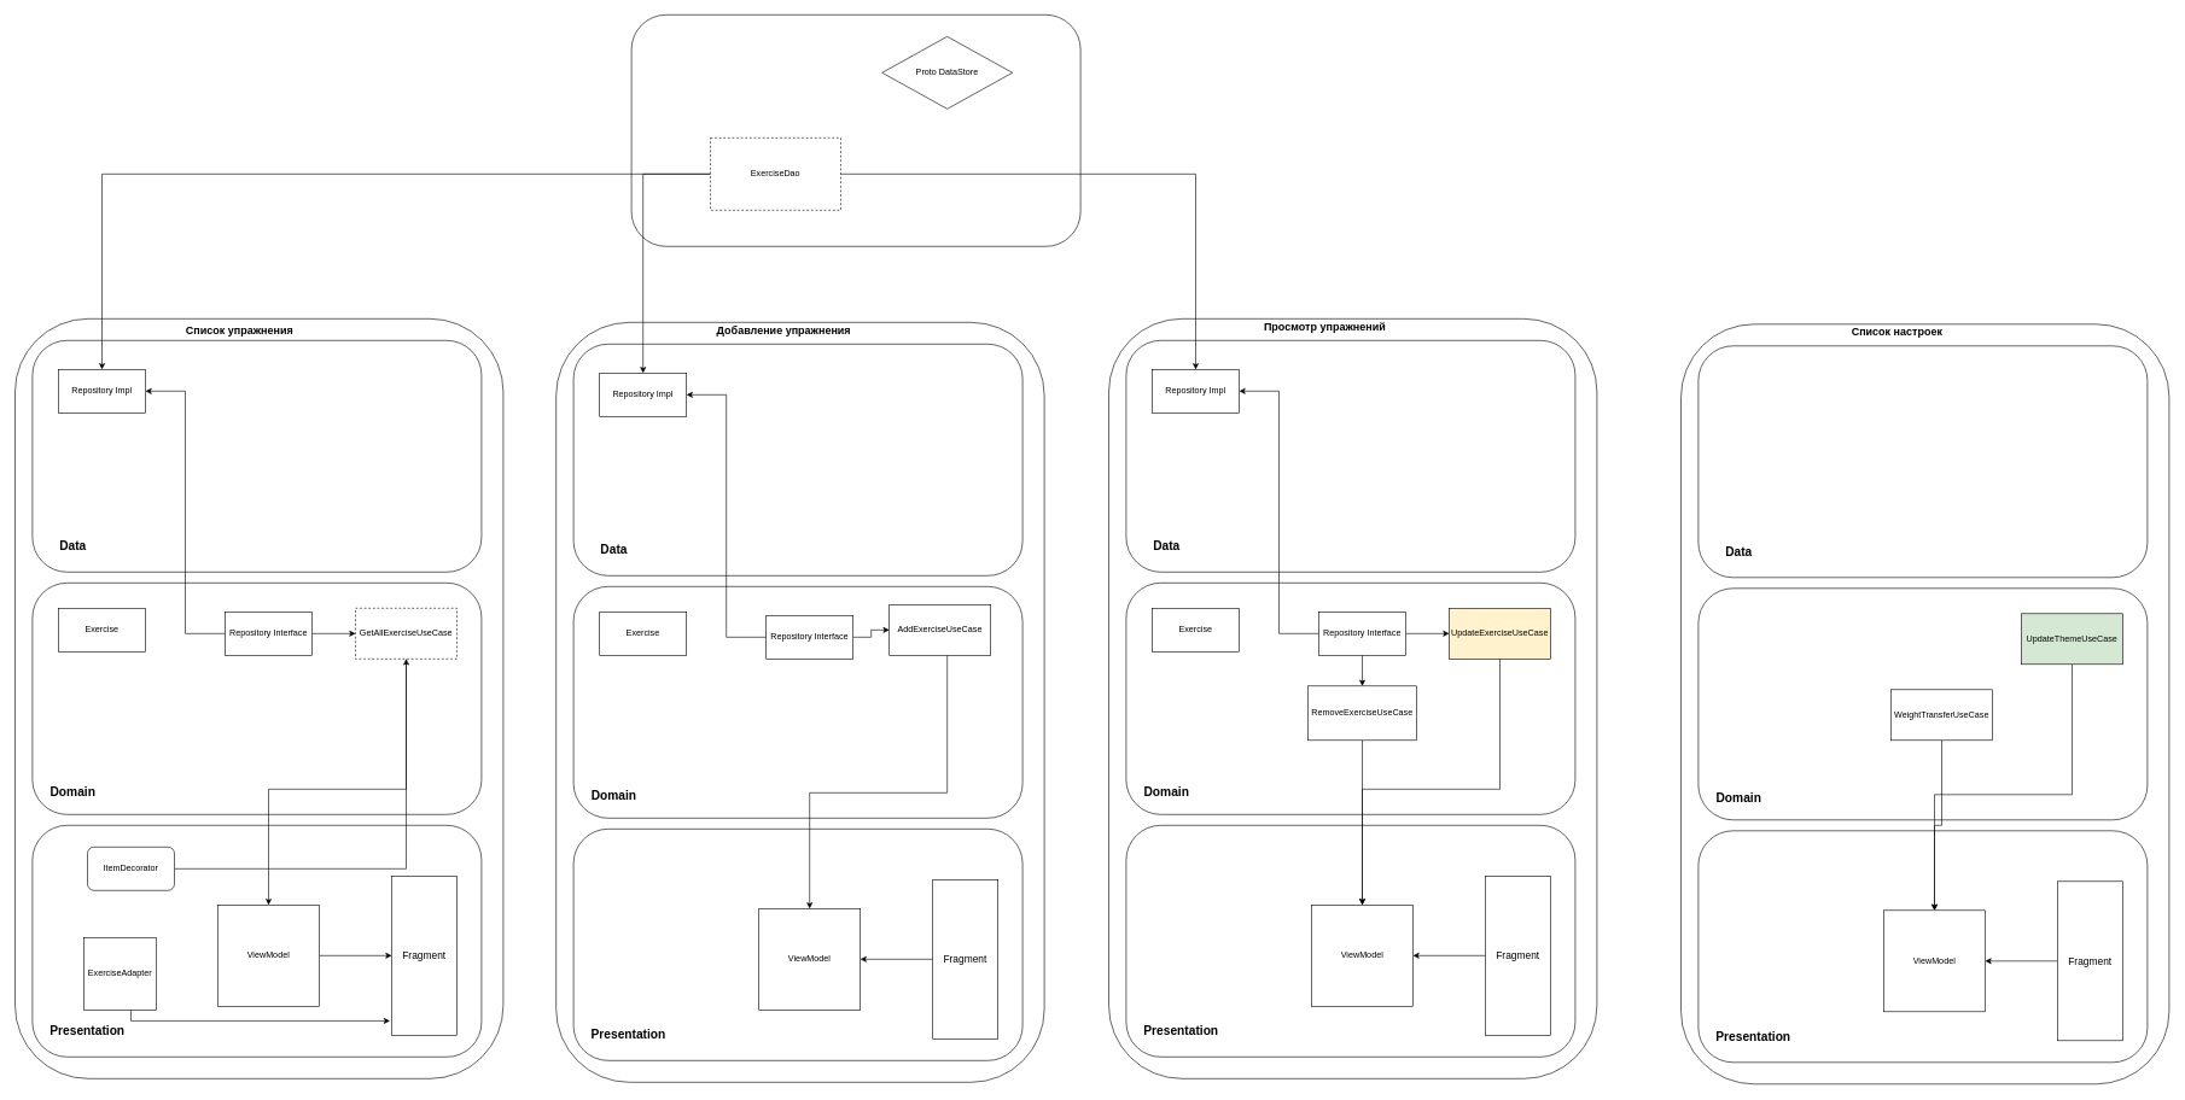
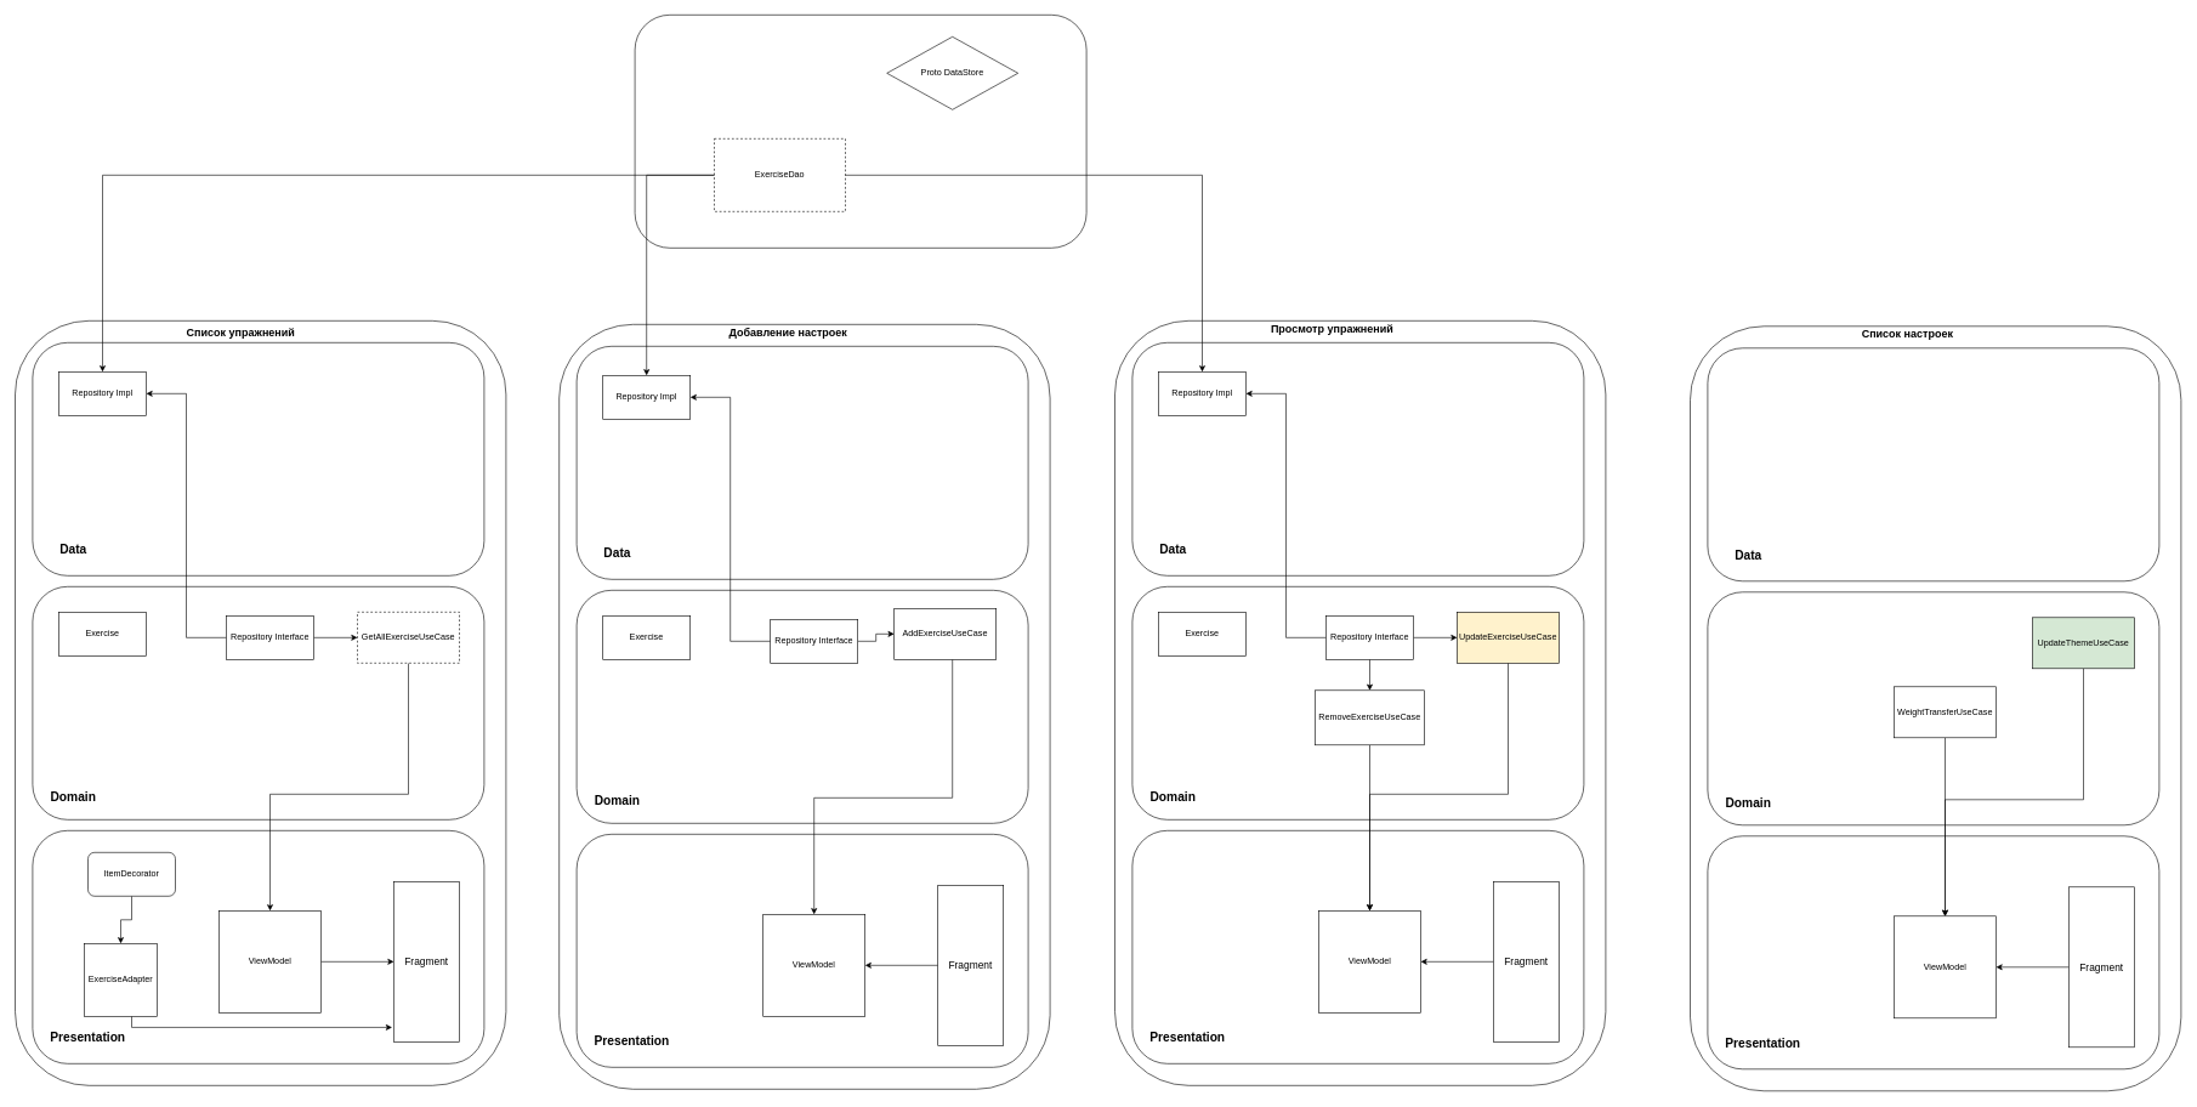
- <mxCell id="9" value="&lt;font style=&quot;font-size: 15px;&quot;&gt;&lt;b&gt;Список упражнения&lt;/b&gt;&lt;/font&gt;" style="text;html=1;strokeColor=none;fillColor=none;align=center;verticalAlign=middle;whiteSpace=wrap;rounded=0;" vertex="1" parent="1"><mxGeometry x="250" y="430" width="160" height="50" as="geometry" /></mxCell>
+ <mxCell id="9" value="&lt;font style=&quot;font-size: 15px;&quot;&gt;&lt;b&gt;Список упражнений&lt;/b&gt;&lt;/font&gt;" style="text;html=1;strokeColor=none;fillColor=none;align=center;verticalAlign=middle;whiteSpace=wrap;rounded=0;" vertex="1" parent="1"><mxGeometry x="250" y="430" width="160" height="50" as="geometry" /></mxCell>
- <mxCell id="32" value="&lt;span style=&quot;font-size: 15px;&quot;&gt;&lt;b&gt;Добавление упражнения&lt;/b&gt;&lt;/span&gt;" style="text;html=1;strokeColor=none;fillColor=none;align=center;verticalAlign=middle;whiteSpace=wrap;rounded=0;" vertex="1" parent="1"><mxGeometry x="960" y="430" width="243" height="50" as="geometry" /></mxCell>
+ <mxCell id="32" value="&lt;span style=&quot;font-size: 15px;&quot;&gt;&lt;b&gt;Добавление настроек&lt;/b&gt;&lt;/span&gt;" style="text;html=1;strokeColor=none;fillColor=none;align=center;verticalAlign=middle;whiteSpace=wrap;rounded=0;" vertex="1" parent="1"><mxGeometry x="960" y="430" width="243" height="50" as="geometry" /></mxCell>
- <mxCell id="80" value="WeightTransferUseCase" style="rounded=0;whiteSpace=wrap;html=1;" vertex="1" parent="1"><mxGeometry x="2610" y="952.5" width="140" height="70" as="geometry" /></mxCell>
+ <mxCell id="80" value="WeightTransferUseCase" style="rounded=0;whiteSpace=wrap;html=1;" vertex="1" parent="1"><mxGeometry x="2600" y="942.5" width="140" height="70" as="geometry" /></mxCell>
- <mxCell id="82" style="edgeStyle=orthogonalEdgeStyle;rounded=0;orthogonalLoop=1;jettySize=auto;html=1;" edge="1" parent="1" source="83" target="17"><mxGeometry relative="1" as="geometry" /></mxCell>
+ <mxCell id="82" style="edgeStyle=orthogonalEdgeStyle;rounded=0;orthogonalLoop=1;jettySize=auto;html=1;entryX=0.5;entryY=0;entryDx=0;entryDy=0;" edge="1" parent="1" source="83" target="14"><mxGeometry relative="1" as="geometry" /></mxCell>
